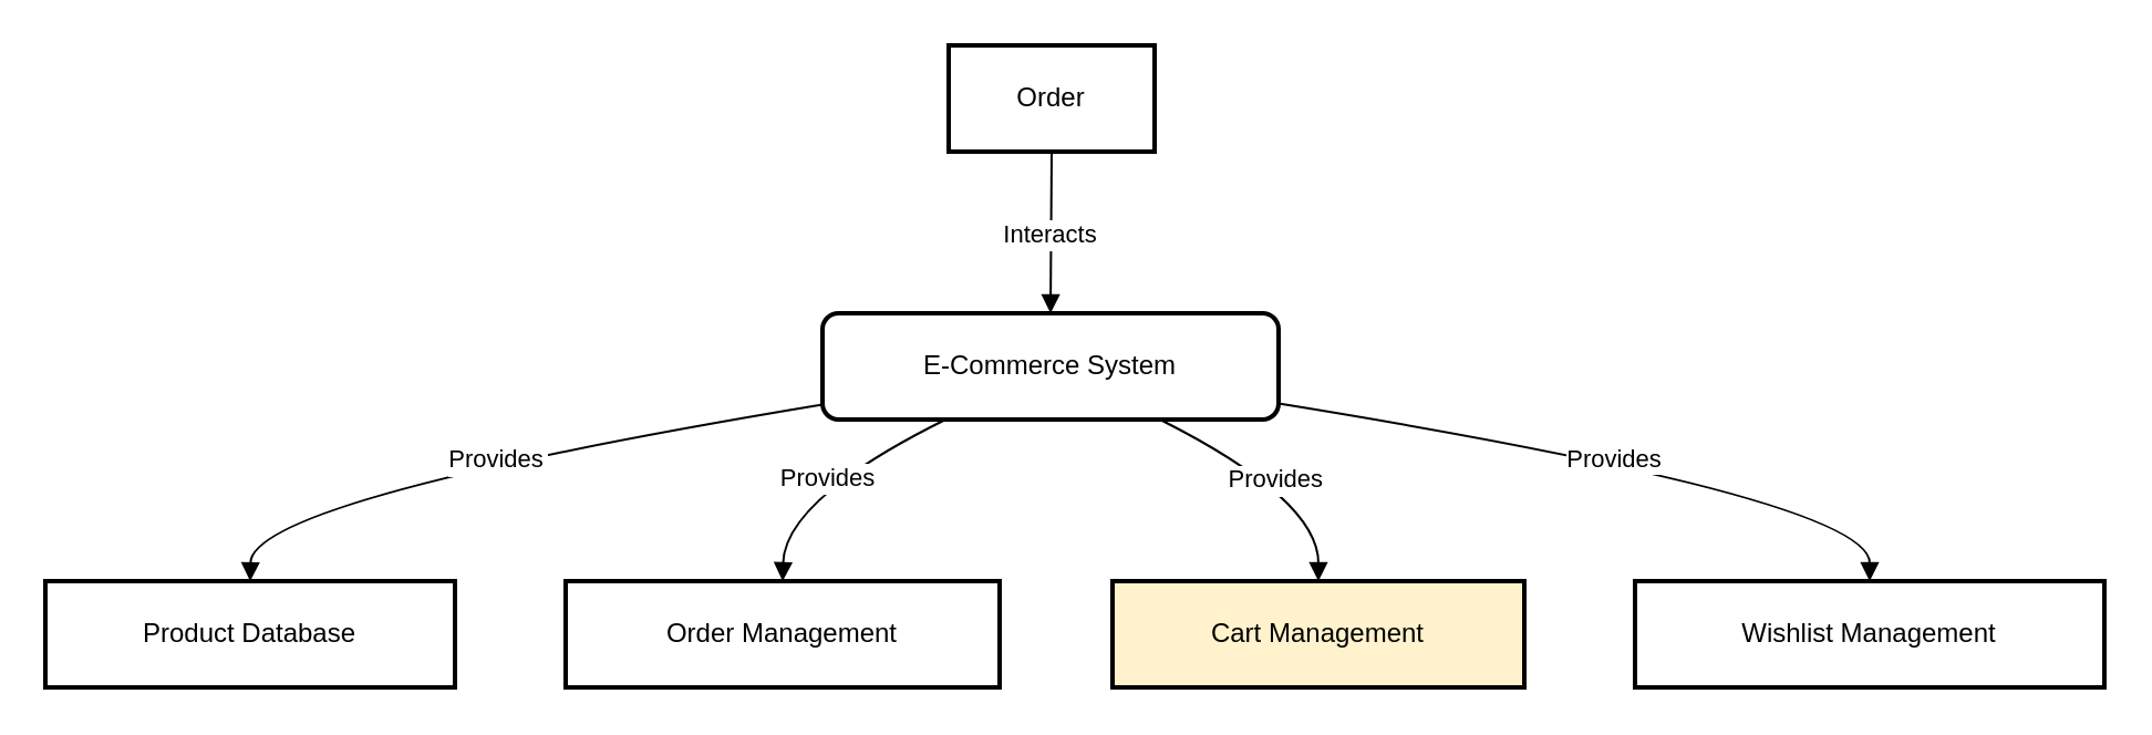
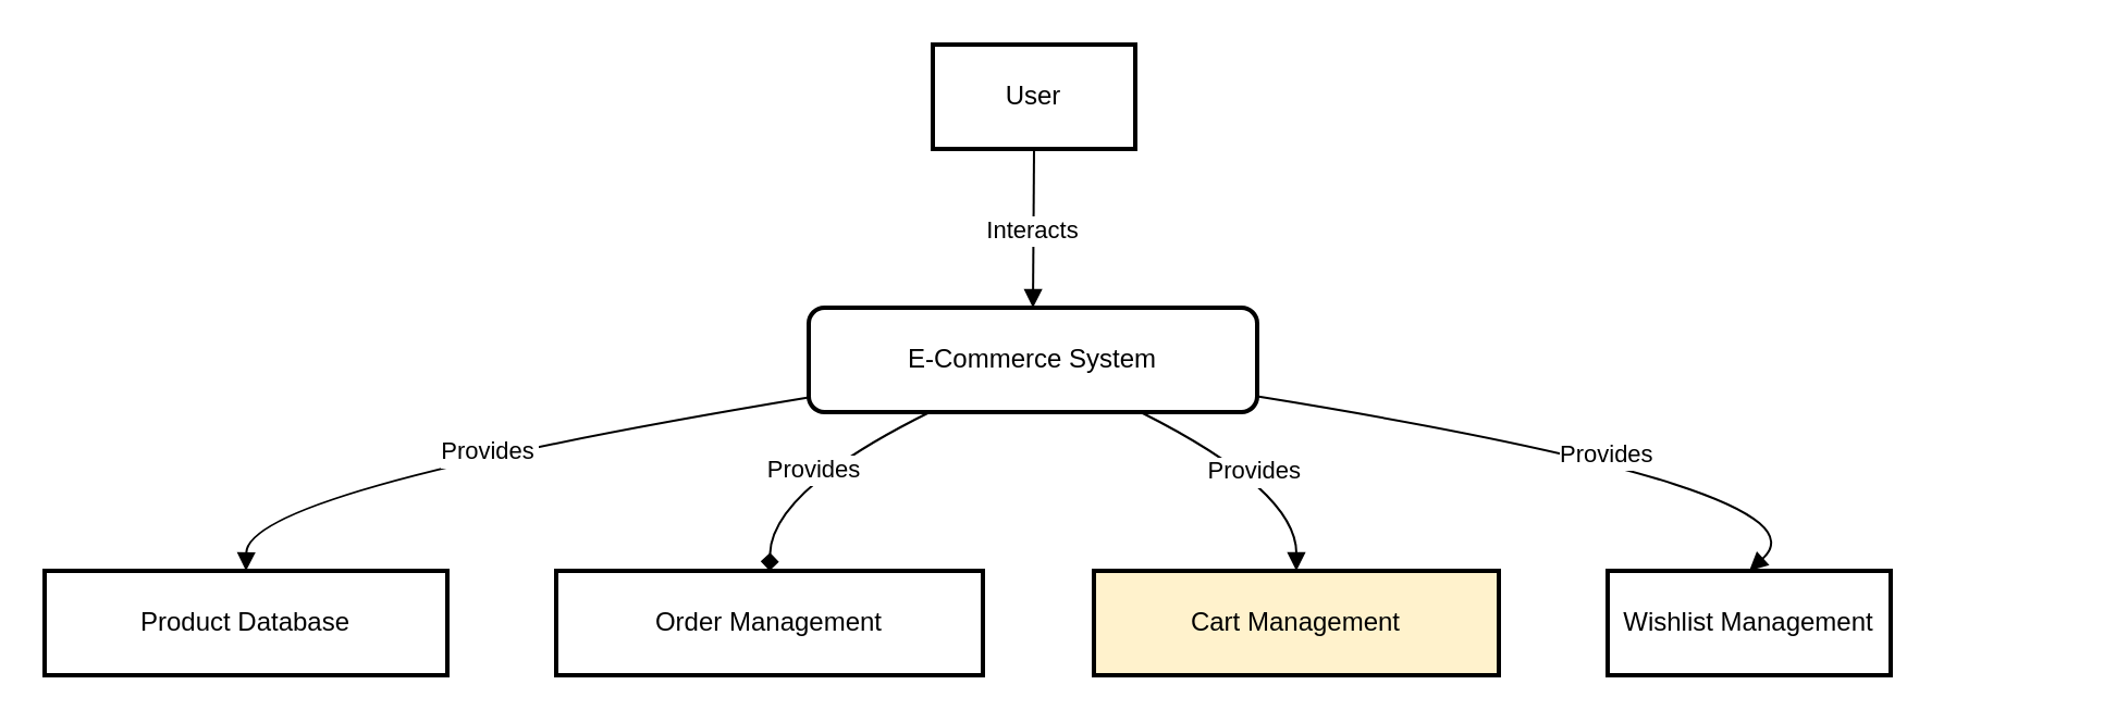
- <mxCell id="2" value="Order" style="whiteSpace=wrap;strokeWidth=2;" vertex="1" parent="1"><mxGeometry x="428" y="20" width="93" height="48" as="geometry" /></mxCell>
+ <mxCell id="2" value="User" style="whiteSpace=wrap;strokeWidth=2;" vertex="1" parent="1"><mxGeometry x="428" y="20" width="93" height="48" as="geometry" /></mxCell>
- <mxCell id="10" value="Provides" style="curved=1;startArrow=none;endArrow=block;exitX=0.27;exitY=1;entryX=0.5;entryY=-0.01;rounded=0;" edge="1" parent="1" source="3" target="5"><mxGeometry relative="1" as="geometry"><Array as="points"><mxPoint x="354" y="225" /></Array></mxGeometry></mxCell>
+ <mxCell id="10" value="Provides" style="curved=1;startArrow=none;endArrow=diamond;exitX=0.27;exitY=1;entryX=0.5;entryY=-0.01;rounded=0;" edge="1" parent="1" source="3" target="5"><mxGeometry relative="1" as="geometry"><Array as="points"><mxPoint x="354" y="225" /></Array></mxGeometry></mxCell>
- <mxCell id="7" value="Wishlist Management" style="whiteSpace=wrap;strokeWidth=2;" vertex="1" parent="1"><mxGeometry x="738" y="262" width="212" height="48" as="geometry" /></mxCell>
+ <mxCell id="7" value="Wishlist Management" style="whiteSpace=wrap;strokeWidth=2;" vertex="1" parent="1"><mxGeometry x="738" y="262" width="130" height="48" as="geometry" /></mxCell>
